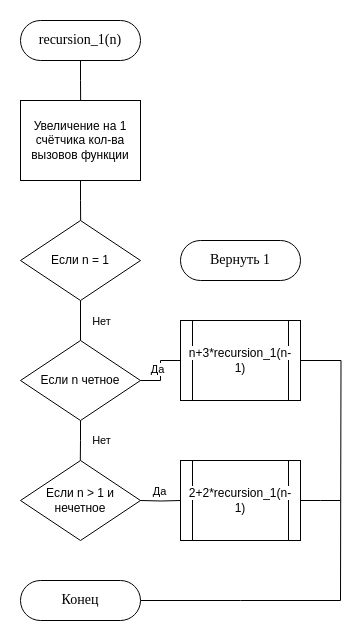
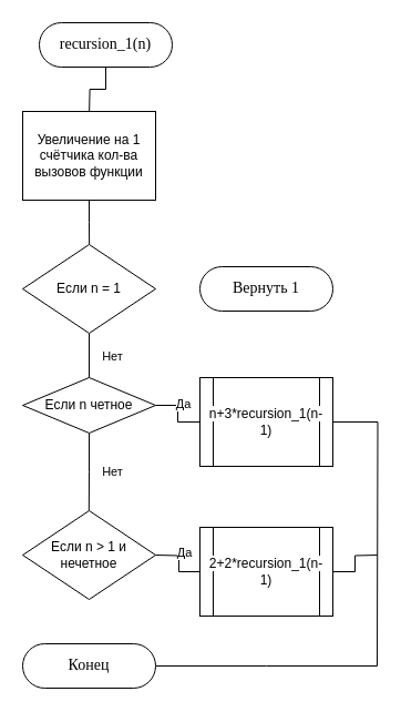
- <mxCell id="3" value="recursion_1(n)" style="html=1;dashed=0;whiteSpace=wrap;shape=mxgraph.dfd.start;fontFamily=Times New Roman;fontSize=14;" parent="1" vertex="1"><mxGeometry x="20" y="20" width="120" height="40" as="geometry" /></mxCell>
+ <mxCell id="3" value="recursion_1(n)" style="html=1;dashed=0;whiteSpace=wrap;shape=mxgraph.dfd.start;fontFamily=Times New Roman;fontSize=14;" parent="1" vertex="1"><mxGeometry x="35" y="20" width="120" height="40" as="geometry" /></mxCell>
- <mxCell id="19" value="&lt;span style=&quot;background-color: rgb(255, 255, 255);&quot;&gt;&lt;font style=&quot;font-size: 12px;&quot;&gt;n+3*recursion_1(n-1)&lt;/font&gt;&lt;/span&gt;" style="shape=process;whiteSpace=wrap;html=1;backgroundOutline=1;fontSize=12;" vertex="1" parent="1"><mxGeometry x="180" y="320" width="120" height="80" as="geometry" /></mxCell>
+ <mxCell id="19" value="&lt;span style=&quot;background-color: rgb(255, 255, 255);&quot;&gt;&lt;font style=&quot;font-size: 12px;&quot;&gt;n+3*recursion_1(n-1)&lt;/font&gt;&lt;/span&gt;" style="shape=process;whiteSpace=wrap;html=1;backgroundOutline=1;fontSize=12;" vertex="1" parent="1"><mxGeometry x="180" y="340" width="120" height="80" as="geometry" /></mxCell>
- <mxCell id="14" value="Если n четное" style="rhombus;whiteSpace=wrap;html=1;" parent="1" vertex="1"><mxGeometry x="20" y="340" width="120" height="80" as="geometry" /></mxCell>
+ <mxCell id="14" value="Если n четное" style="rhombus;whiteSpace=wrap;html=1;" parent="1" vertex="1"><mxGeometry x="20" y="340" width="120" height="50" as="geometry" /></mxCell>
- <mxCell id="23" value="&lt;span style=&quot;background-color: rgb(255, 255, 255);&quot;&gt;2+2*recursion_1(n-1)&lt;/span&gt;" style="shape=process;whiteSpace=wrap;html=1;backgroundOutline=1;fontSize=12;labelBackgroundColor=none;" vertex="1" parent="1"><mxGeometry x="180" y="460" width="120" height="80" as="geometry" /></mxCell>
+ <mxCell id="23" value="&lt;span style=&quot;background-color: rgb(255, 255, 255);&quot;&gt;2+2*recursion_1(n-1)&lt;/span&gt;" style="shape=process;whiteSpace=wrap;html=1;backgroundOutline=1;fontSize=12;labelBackgroundColor=none;" vertex="1" parent="1"><mxGeometry x="180" y="475" width="120" height="80" as="geometry" /></mxCell>
